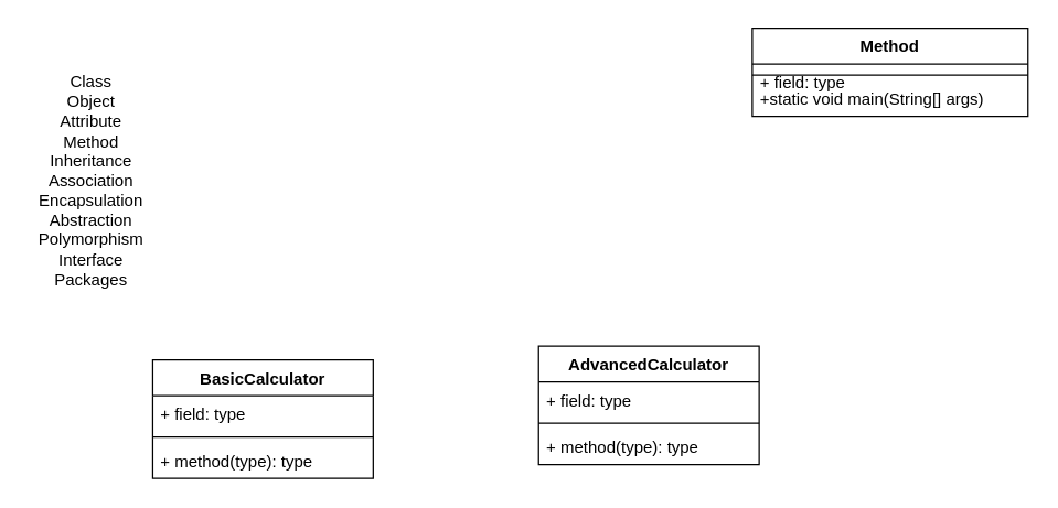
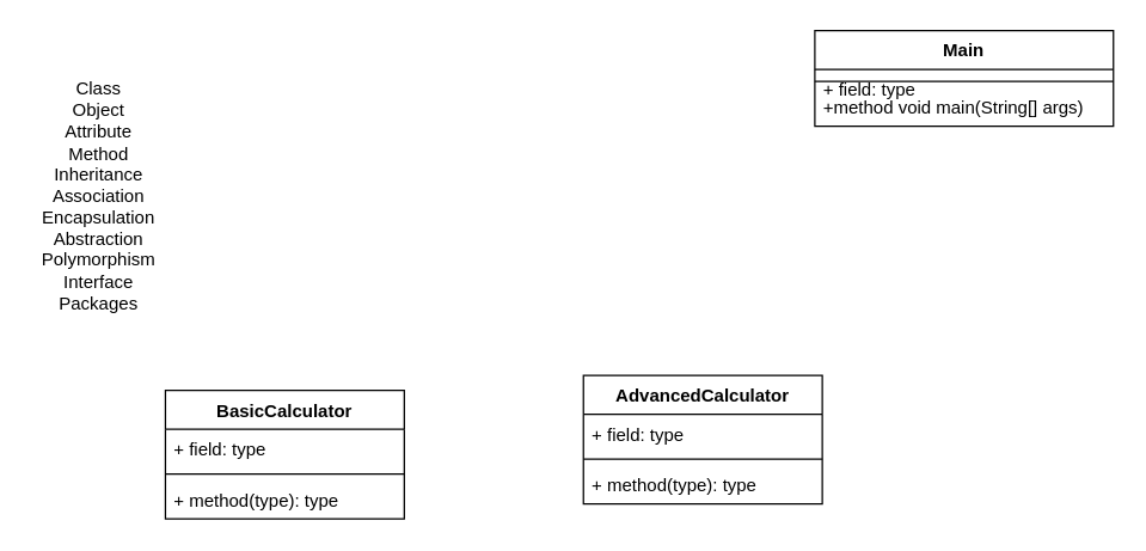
- <mxCell id="11" value="Method" style="swimlane;fontStyle=1;align=center;verticalAlign=top;childLayout=stackLayout;horizontal=1;startSize=26;horizontalStack=0;resizeParent=1;resizeParentMax=0;resizeLast=0;collapsible=1;marginBottom=0;comic=0;" vertex="1" parent="1"><mxGeometry x="545" y="20" width="200" height="64" as="geometry" /></mxCell>
+ <mxCell id="11" value="Main" style="swimlane;fontStyle=1;align=center;verticalAlign=top;childLayout=stackLayout;horizontal=1;startSize=26;horizontalStack=0;resizeParent=1;resizeParentMax=0;resizeLast=0;collapsible=1;marginBottom=0;comic=0;" vertex="1" parent="1"><mxGeometry x="545" y="20" width="200" height="64" as="geometry" /></mxCell>
- <mxCell id="14" value="+static void main(String[] args)" style="text;strokeColor=none;fillColor=none;align=left;verticalAlign=top;spacingLeft=4;spacingRight=4;overflow=hidden;rotatable=0;points=[[0,0.5],[1,0.5]];portConstraint=eastwest;" vertex="1" parent="11"><mxGeometry y="38" width="200" height="26" as="geometry" /></mxCell>
+ <mxCell id="14" value="+method void main(String[] args)" style="text;strokeColor=none;fillColor=none;align=left;verticalAlign=top;spacingLeft=4;spacingRight=4;overflow=hidden;rotatable=0;points=[[0,0.5],[1,0.5]];portConstraint=eastwest;" vertex="1" parent="11"><mxGeometry y="38" width="200" height="26" as="geometry" /></mxCell>
